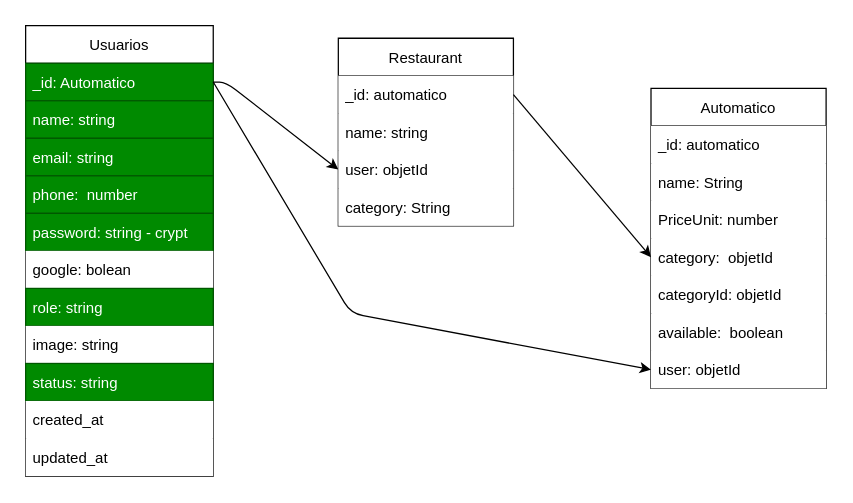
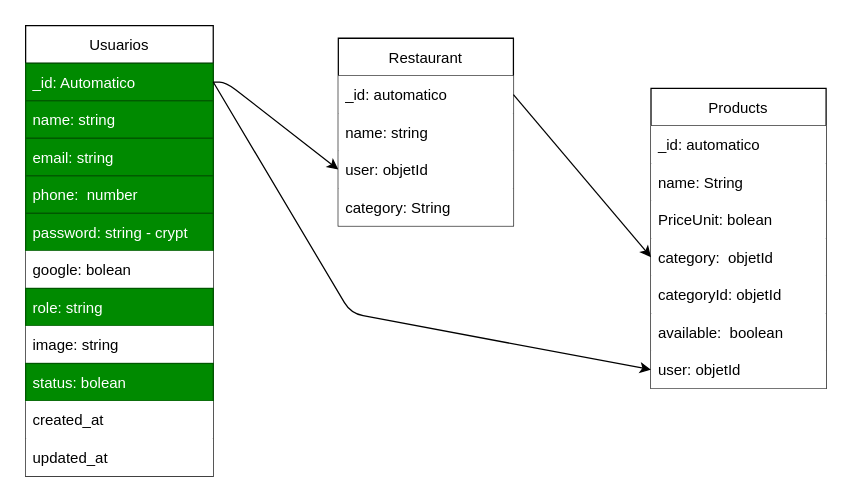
- <mxCell id="20" value="Automatico" style="swimlane;fontStyle=0;childLayout=stackLayout;horizontal=1;startSize=30;horizontalStack=0;resizeParent=1;resizeParentMax=0;resizeLast=0;collapsible=1;marginBottom=0;fontColor=#000000;fillColor=#FFFFFF;gradientColor=none;" parent="1" vertex="1"><mxGeometry x="520" y="70" width="140" height="240" as="geometry" /></mxCell>
+ <mxCell id="20" value="Products" style="swimlane;fontStyle=0;childLayout=stackLayout;horizontal=1;startSize=30;horizontalStack=0;resizeParent=1;resizeParentMax=0;resizeLast=0;collapsible=1;marginBottom=0;fontColor=#000000;fillColor=#FFFFFF;gradientColor=none;" parent="1" vertex="1"><mxGeometry x="520" y="70" width="140" height="240" as="geometry" /></mxCell>
- <mxCell id="23" value="PriceUnit: number" style="text;strokeColor=none;fillColor=#FFFFFF;align=left;verticalAlign=middle;spacingLeft=4;spacingRight=4;overflow=hidden;points=[[0,0.5],[1,0.5]];portConstraint=eastwest;rotatable=0;fontColor=#000000;" parent="20" vertex="1"><mxGeometry y="90" width="140" height="30" as="geometry" /></mxCell>
+ <mxCell id="23" value="PriceUnit: bolean" style="text;strokeColor=none;fillColor=#FFFFFF;align=left;verticalAlign=middle;spacingLeft=4;spacingRight=4;overflow=hidden;points=[[0,0.5],[1,0.5]];portConstraint=eastwest;rotatable=0;fontColor=#000000;" parent="20" vertex="1"><mxGeometry y="90" width="140" height="30" as="geometry" /></mxCell>
- <mxCell id="11" value="status: string" style="text;strokeColor=#005700;fillColor=#008a00;align=left;verticalAlign=middle;spacingLeft=4;spacingRight=4;overflow=hidden;points=[[0,0.5],[1,0.5]];portConstraint=eastwest;rotatable=0;fontColor=#ffffff;" parent="2" vertex="1"><mxGeometry y="270" width="150" height="30" as="geometry" /></mxCell>
+ <mxCell id="11" value="status: bolean" style="text;strokeColor=#005700;fillColor=#008a00;align=left;verticalAlign=middle;spacingLeft=4;spacingRight=4;overflow=hidden;points=[[0,0.5],[1,0.5]];portConstraint=eastwest;rotatable=0;fontColor=#ffffff;" parent="2" vertex="1"><mxGeometry y="270" width="150" height="30" as="geometry" /></mxCell>
